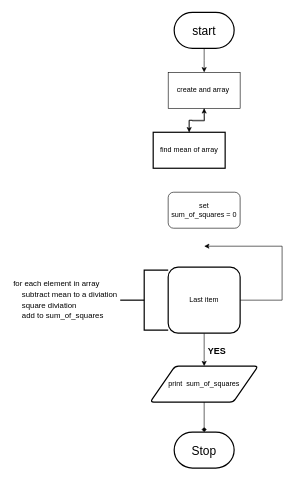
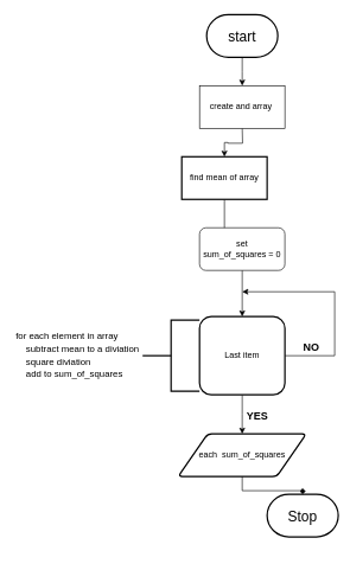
- <mxCell id="5" value="" style="edgeStyle=orthogonalEdgeStyle;rounded=0;orthogonalLoop=1;jettySize=auto;html=1;fontSize=20;" edge="1" parent="1" source="6" target="15"><mxGeometry relative="1" as="geometry" /></mxCell>
+ <mxCell id="5" value="" style="edgeStyle=orthogonalEdgeStyle;rounded=0;orthogonalLoop=1;jettySize=auto;html=1;fontSize=20;" edge="1" parent="1" source="6" target="9"><mxGeometry relative="1" as="geometry" /></mxCell>
+ <mxCell id="12" value="&lt;span style=&quot;font-size: 15px;&quot;&gt;&lt;b&gt;NO&lt;/b&gt;&lt;/span&gt;" style="text;html=1;align=center;verticalAlign=middle;resizable=0;points=[];autosize=1;strokeColor=none;fillColor=none;fontSize=20;" vertex="1" parent="1"><mxGeometry x="412" y="465" width="50" height="40" as="geometry" /></mxCell>
- <mxCell id="18" value="print&amp;nbsp; sum_of_squares" style="shape=parallelogram;html=1;strokeWidth=2;perimeter=parallelogramPerimeter;whiteSpace=wrap;rounded=1;arcSize=12;size=0.23;fontSize=12;" vertex="1" parent="1"><mxGeometry x="250" y="610" width="180" height="60" as="geometry" /></mxCell>
+ <mxCell id="18" value="each&amp;nbsp; sum_of_squares" style="shape=parallelogram;html=1;strokeWidth=2;perimeter=parallelogramPerimeter;whiteSpace=wrap;rounded=1;arcSize=12;size=0.23;fontSize=12;" vertex="1" parent="1"><mxGeometry x="250" y="610" width="180" height="60" as="geometry" /></mxCell>
- <mxCell id="10" value="Stop" style="strokeWidth=2;html=1;shape=mxgraph.flowchart.terminator;whiteSpace=wrap;fontSize=20;" vertex="1" parent="1"><mxGeometry x="290" y="720" width="100" height="60" as="geometry" /></mxCell>
+ <mxCell id="10" value="Stop" style="strokeWidth=2;html=1;shape=mxgraph.flowchart.terminator;whiteSpace=wrap;fontSize=20;" vertex="1" parent="1"><mxGeometry x="375" y="695" width="100" height="60" as="geometry" /></mxCell>
